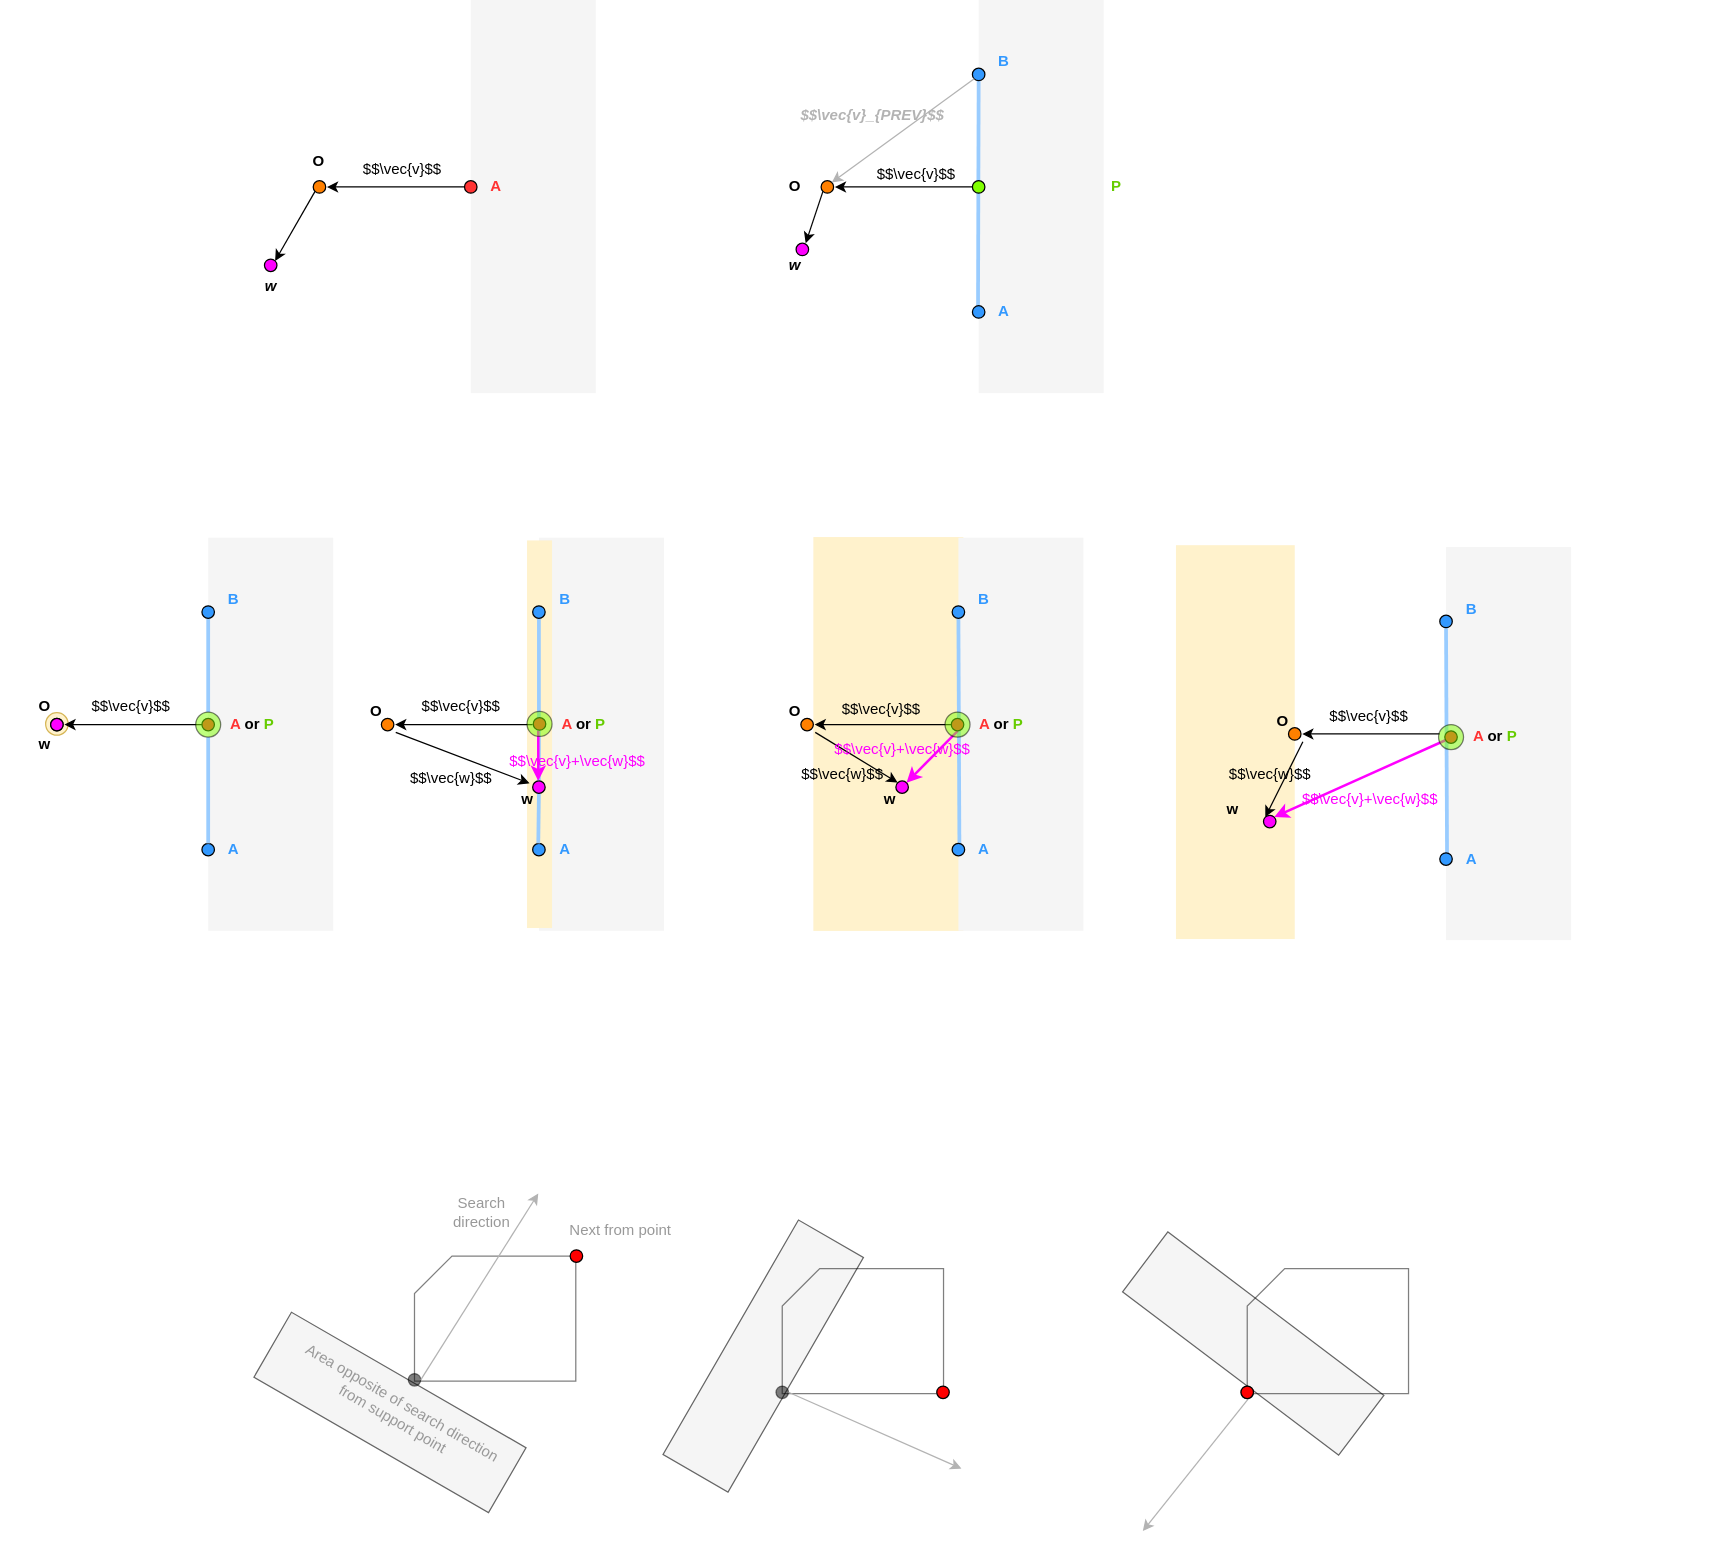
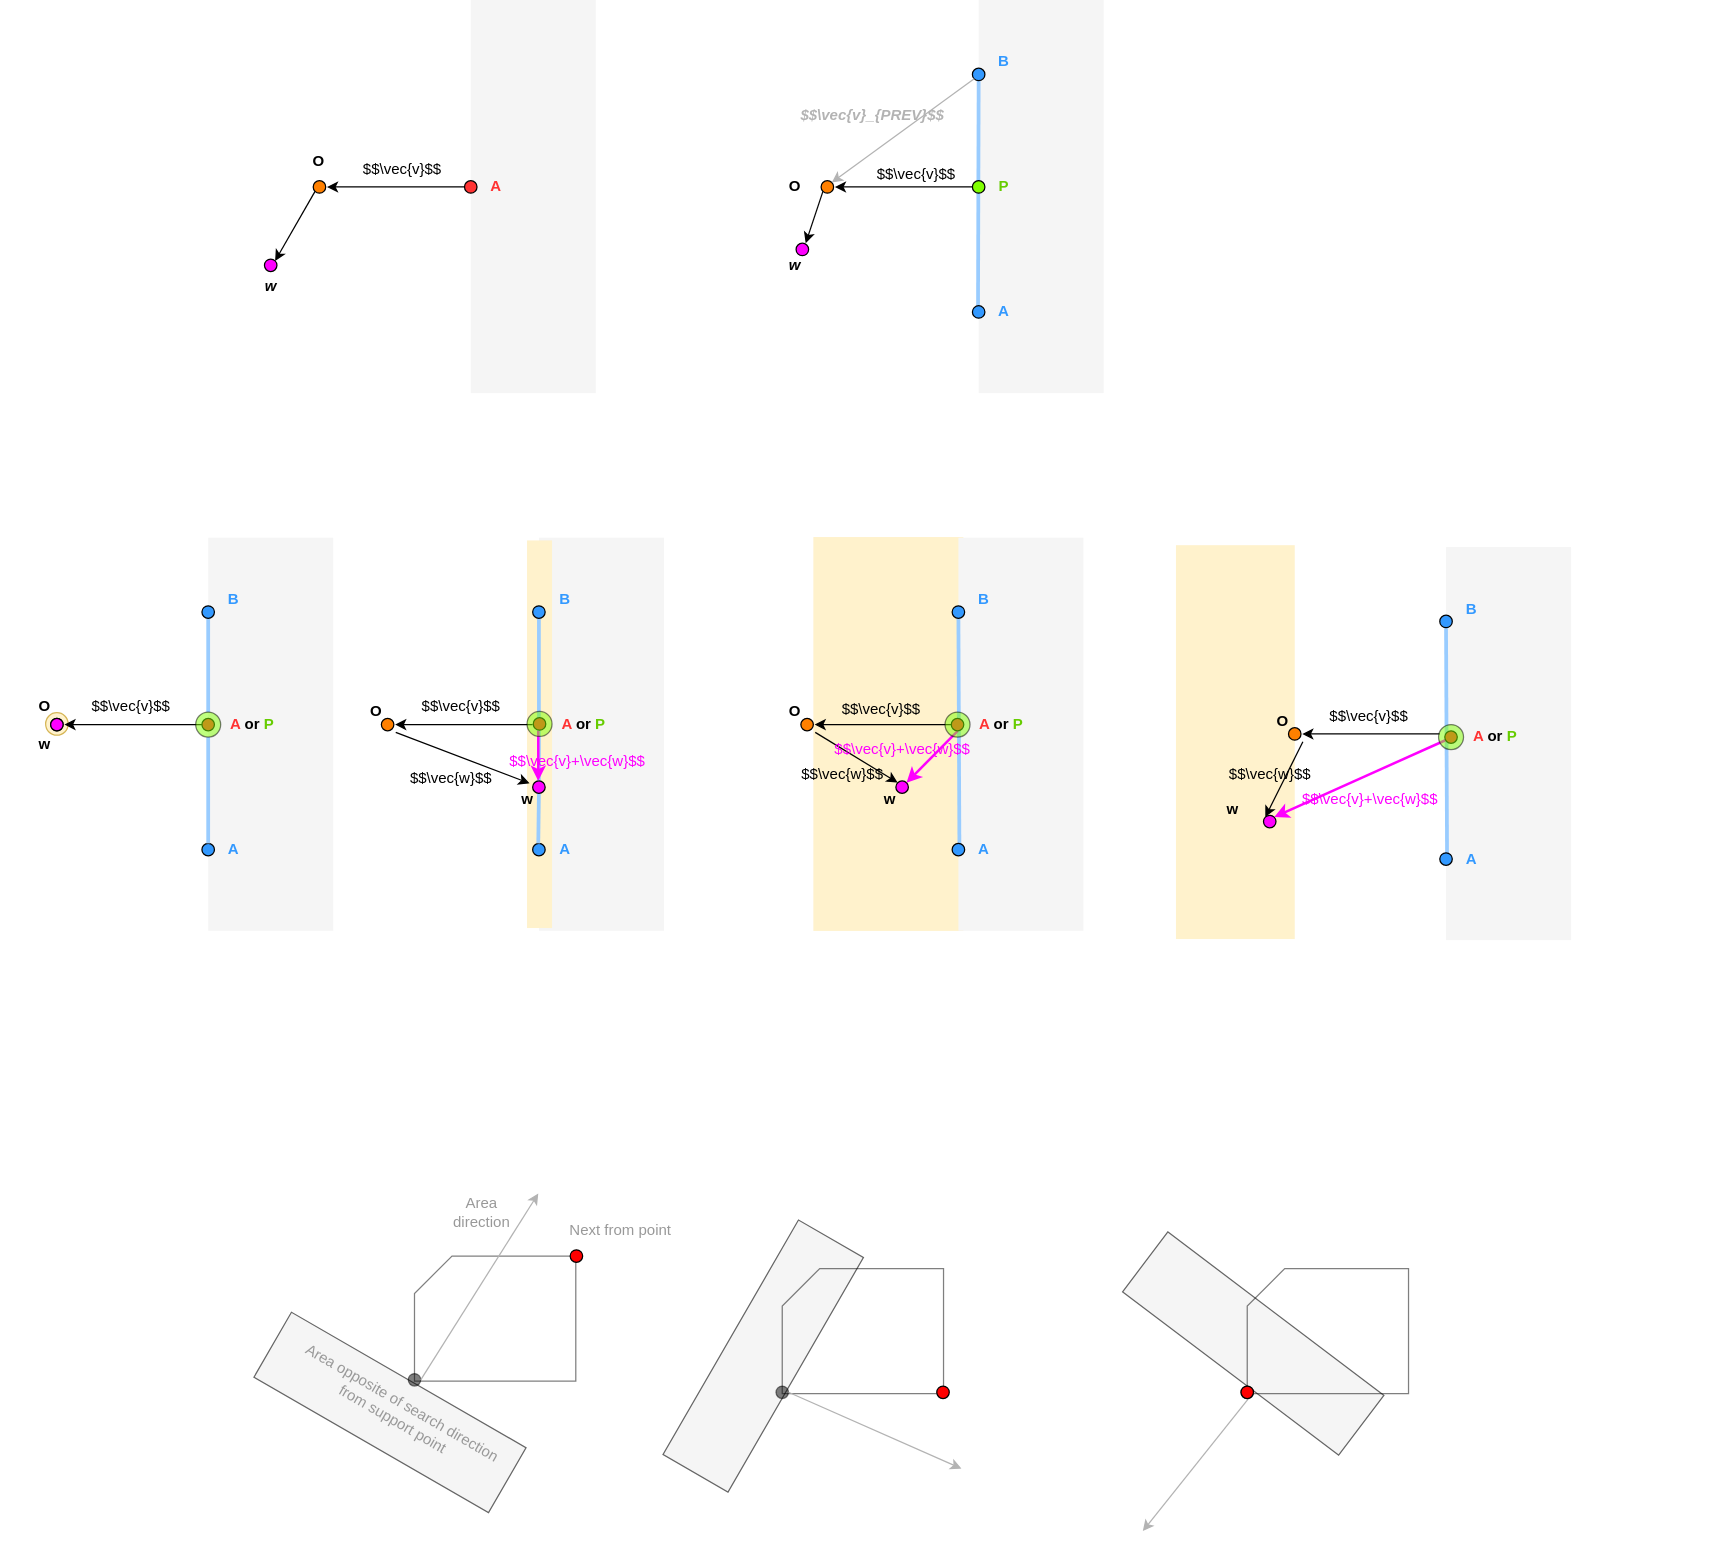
- <mxCell id="76" value="&lt;b&gt;&lt;font color=&quot;#66cc00&quot;&gt;P&lt;/font&gt;&lt;/b&gt;" style="text;html=1;align=center;verticalAlign=middle;resizable=0;points=[];autosize=1;strokeColor=none;fillColor=none;fontColor=#FF3333;" vertex="1" parent="1"><mxGeometry x="877.2" y="120" width="30" height="30" as="geometry" /></mxCell>
+ <mxCell id="76" value="&lt;b&gt;&lt;font color=&quot;#66cc00&quot;&gt;P&lt;/font&gt;&lt;/b&gt;" style="text;html=1;align=center;verticalAlign=middle;resizable=0;points=[];autosize=1;strokeColor=none;fillColor=none;fontColor=#FF3333;" vertex="1" parent="1"><mxGeometry x="787.2" y="120" width="30" height="30" as="geometry" /></mxCell>
- <mxCell id="116" value="Search direction" style="text;html=1;strokeColor=none;fillColor=none;align=center;verticalAlign=middle;whiteSpace=wrap;rounded=0;fontColor=#999999;" vertex="1" parent="1"><mxGeometry x="355" y="940" width="60" height="30" as="geometry" /></mxCell>
+ <mxCell id="116" value="Area direction" style="text;html=1;strokeColor=none;fillColor=none;align=center;verticalAlign=middle;whiteSpace=wrap;rounded=0;fontColor=#999999;" vertex="1" parent="1"><mxGeometry x="355" y="940" width="60" height="30" as="geometry" /></mxCell>
